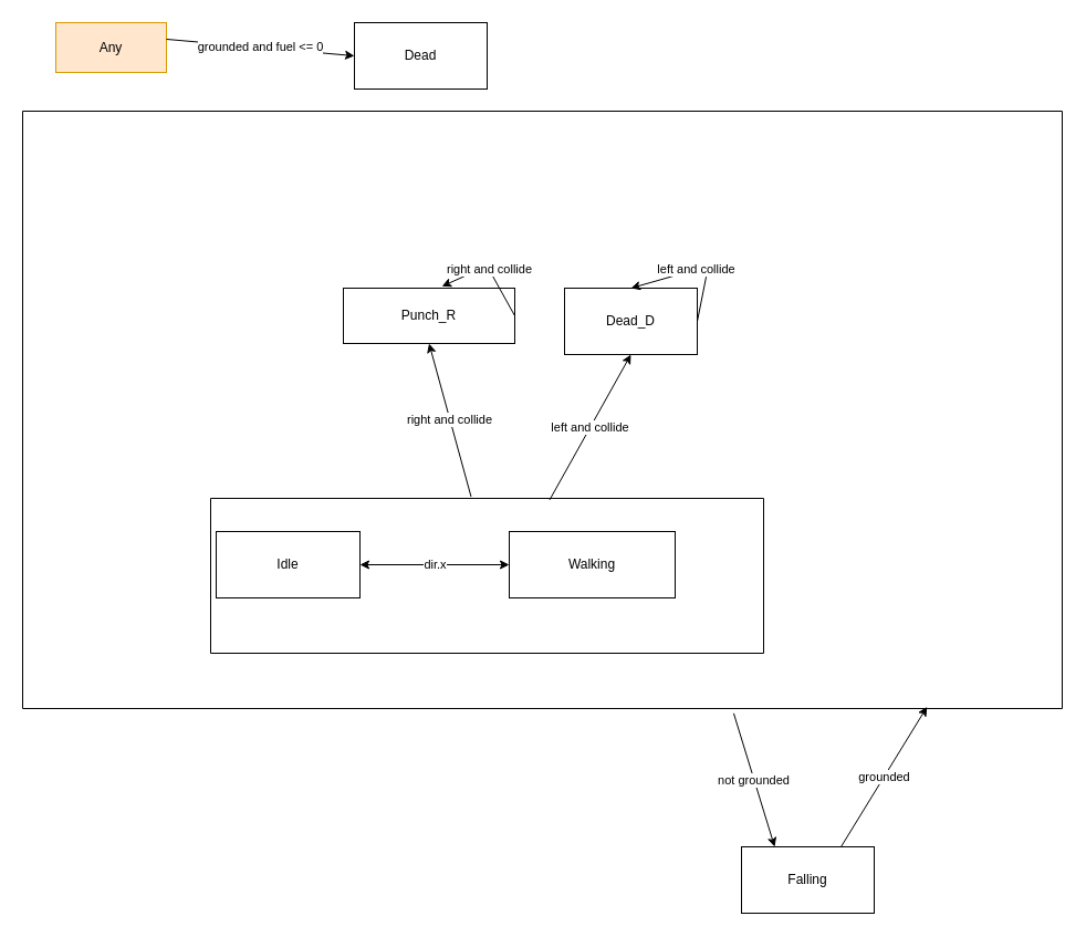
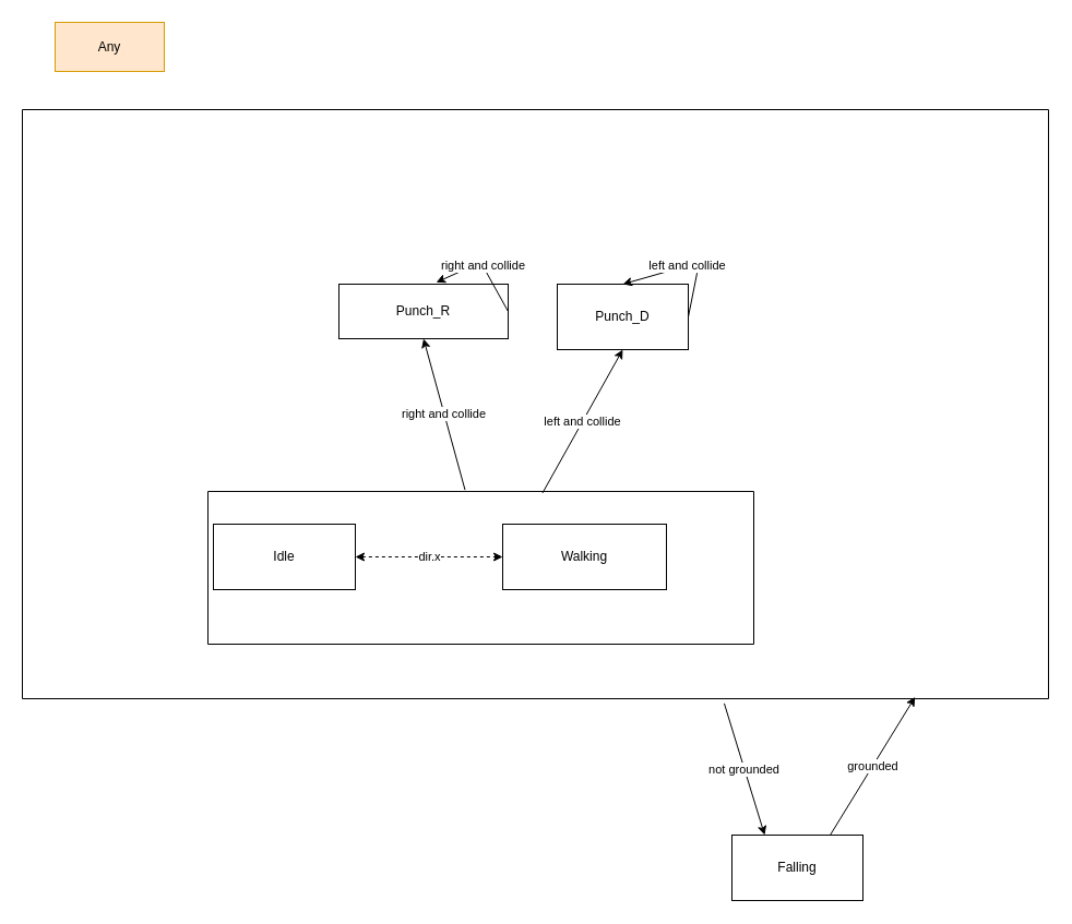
- <mxCell id="18" value="grounded and fuel &amp;lt;= 0" style="endArrow=classic;html=1;exitX=1;exitY=0.333;exitDx=0;exitDy=0;entryX=0;entryY=0.5;entryDx=0;entryDy=0;exitPerimeter=0;" parent="1" source="17" target="19" edge="1"><mxGeometry width="50" height="50" relative="1" as="geometry"><mxPoint x="340" y="390" as="sourcePoint" /><mxPoint x="390" y="340" as="targetPoint" /><mxPoint as="offset" /></mxGeometry></mxCell>
- <mxCell id="19" value="Dead" style="rounded=0;whiteSpace=wrap;html=1;" parent="1" vertex="1"><mxGeometry x="320" y="20" width="120" height="60" as="geometry" /></mxCell>
- <mxCell id="7" value="Dead_D" style="rounded=0;whiteSpace=wrap;html=1;" parent="6" vertex="1"><mxGeometry x="490" y="160" width="120" height="60" as="geometry" /></mxCell>
+ <mxCell id="7" value="Punch_D" style="rounded=0;whiteSpace=wrap;html=1;" parent="6" vertex="1"><mxGeometry x="490" y="160" width="120" height="60" as="geometry" /></mxCell>
- <mxCell id="12" value="dir.x" style="endArrow=classic;startArrow=classic;html=1;entryX=0;entryY=0.5;entryDx=0;entryDy=0;exitX=1;exitY=0.5;exitDx=0;exitDy=0;" parent="9" source="10" target="11" edge="1"><mxGeometry width="50" height="50" relative="1" as="geometry"><mxPoint x="250" y="150" as="sourcePoint" /><mxPoint x="300" y="100" as="targetPoint" /></mxGeometry></mxCell>
+ <mxCell id="12" value="dir.x" style="endArrow=classic;startArrow=classic;html=1;entryX=0;entryY=0.5;entryDx=0;entryDy=0;exitX=1;exitY=0.5;exitDx=0;exitDy=0;dashed=1;" parent="9" source="10" target="11" edge="1"><mxGeometry width="50" height="50" relative="1" as="geometry"><mxPoint x="250" y="150" as="sourcePoint" /><mxPoint x="300" y="100" as="targetPoint" /></mxGeometry></mxCell>
